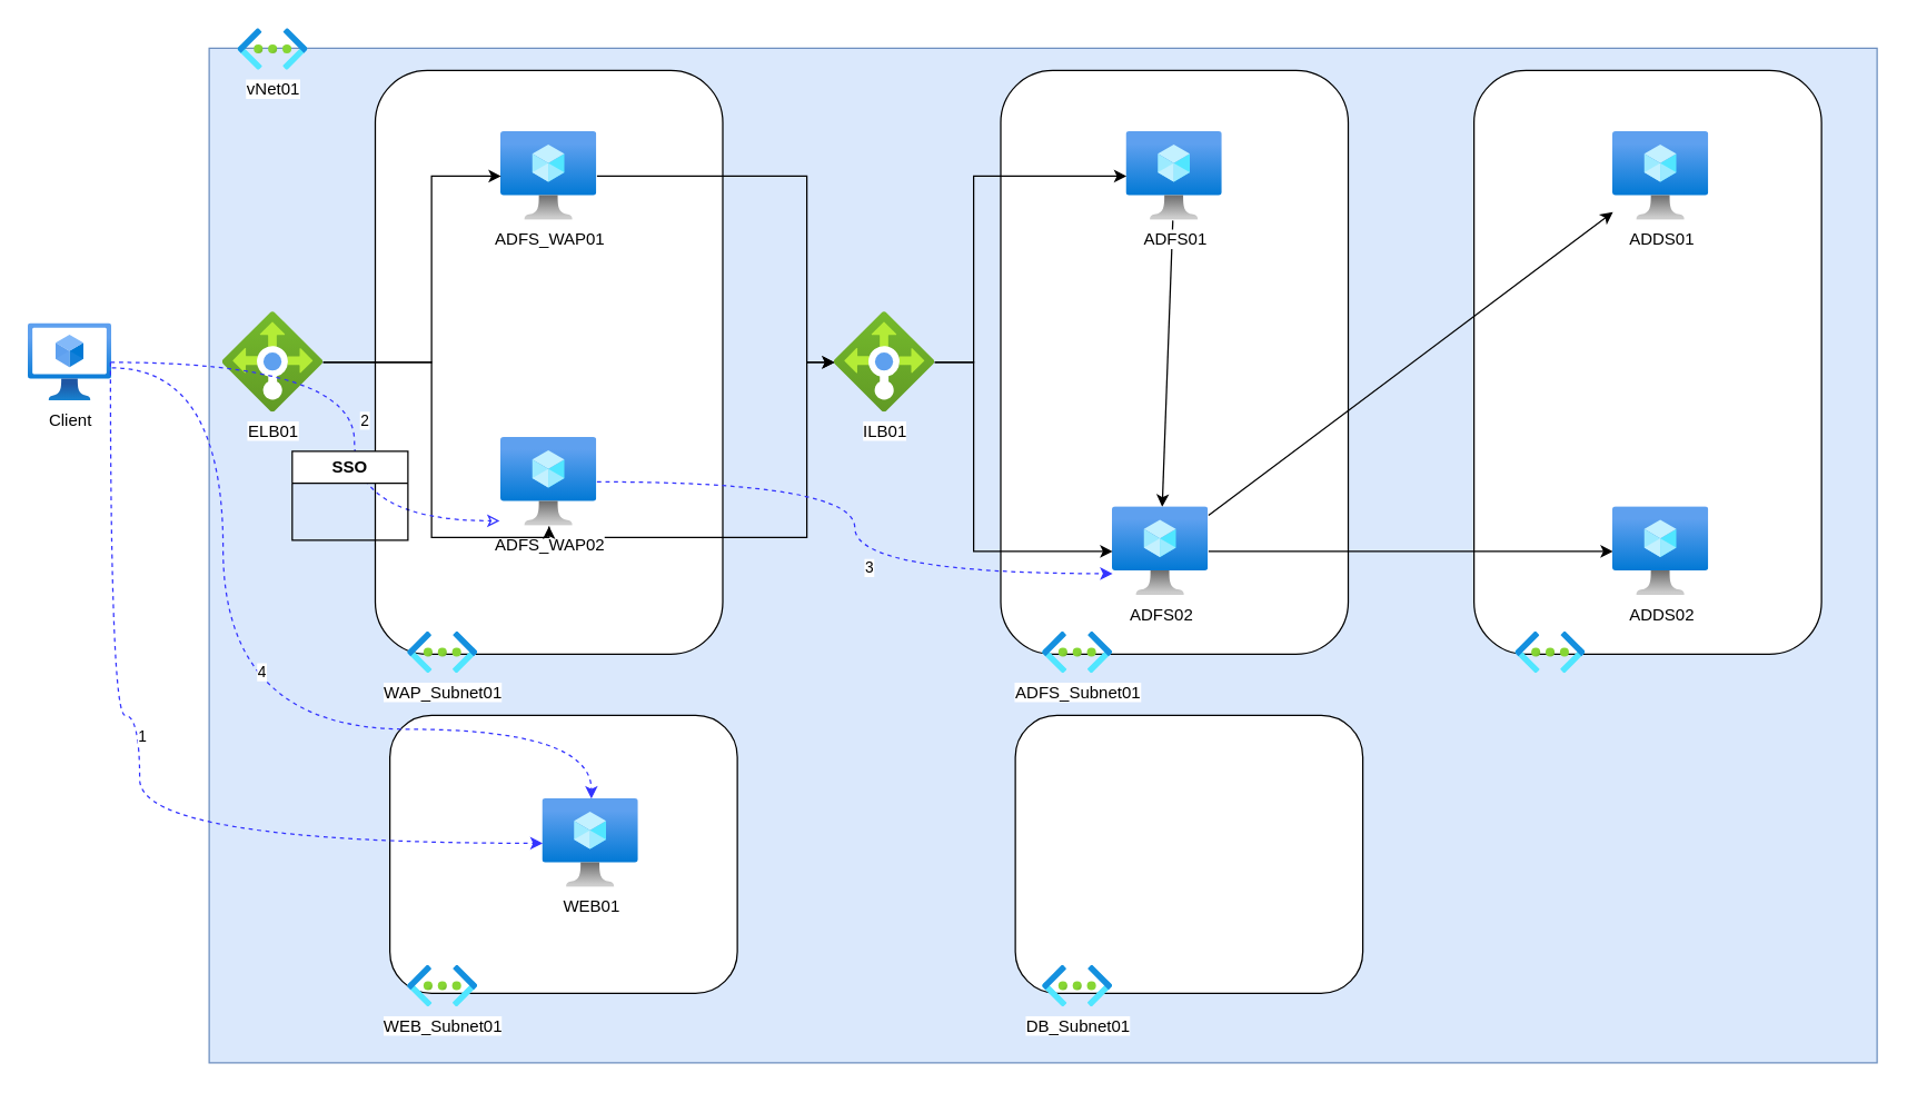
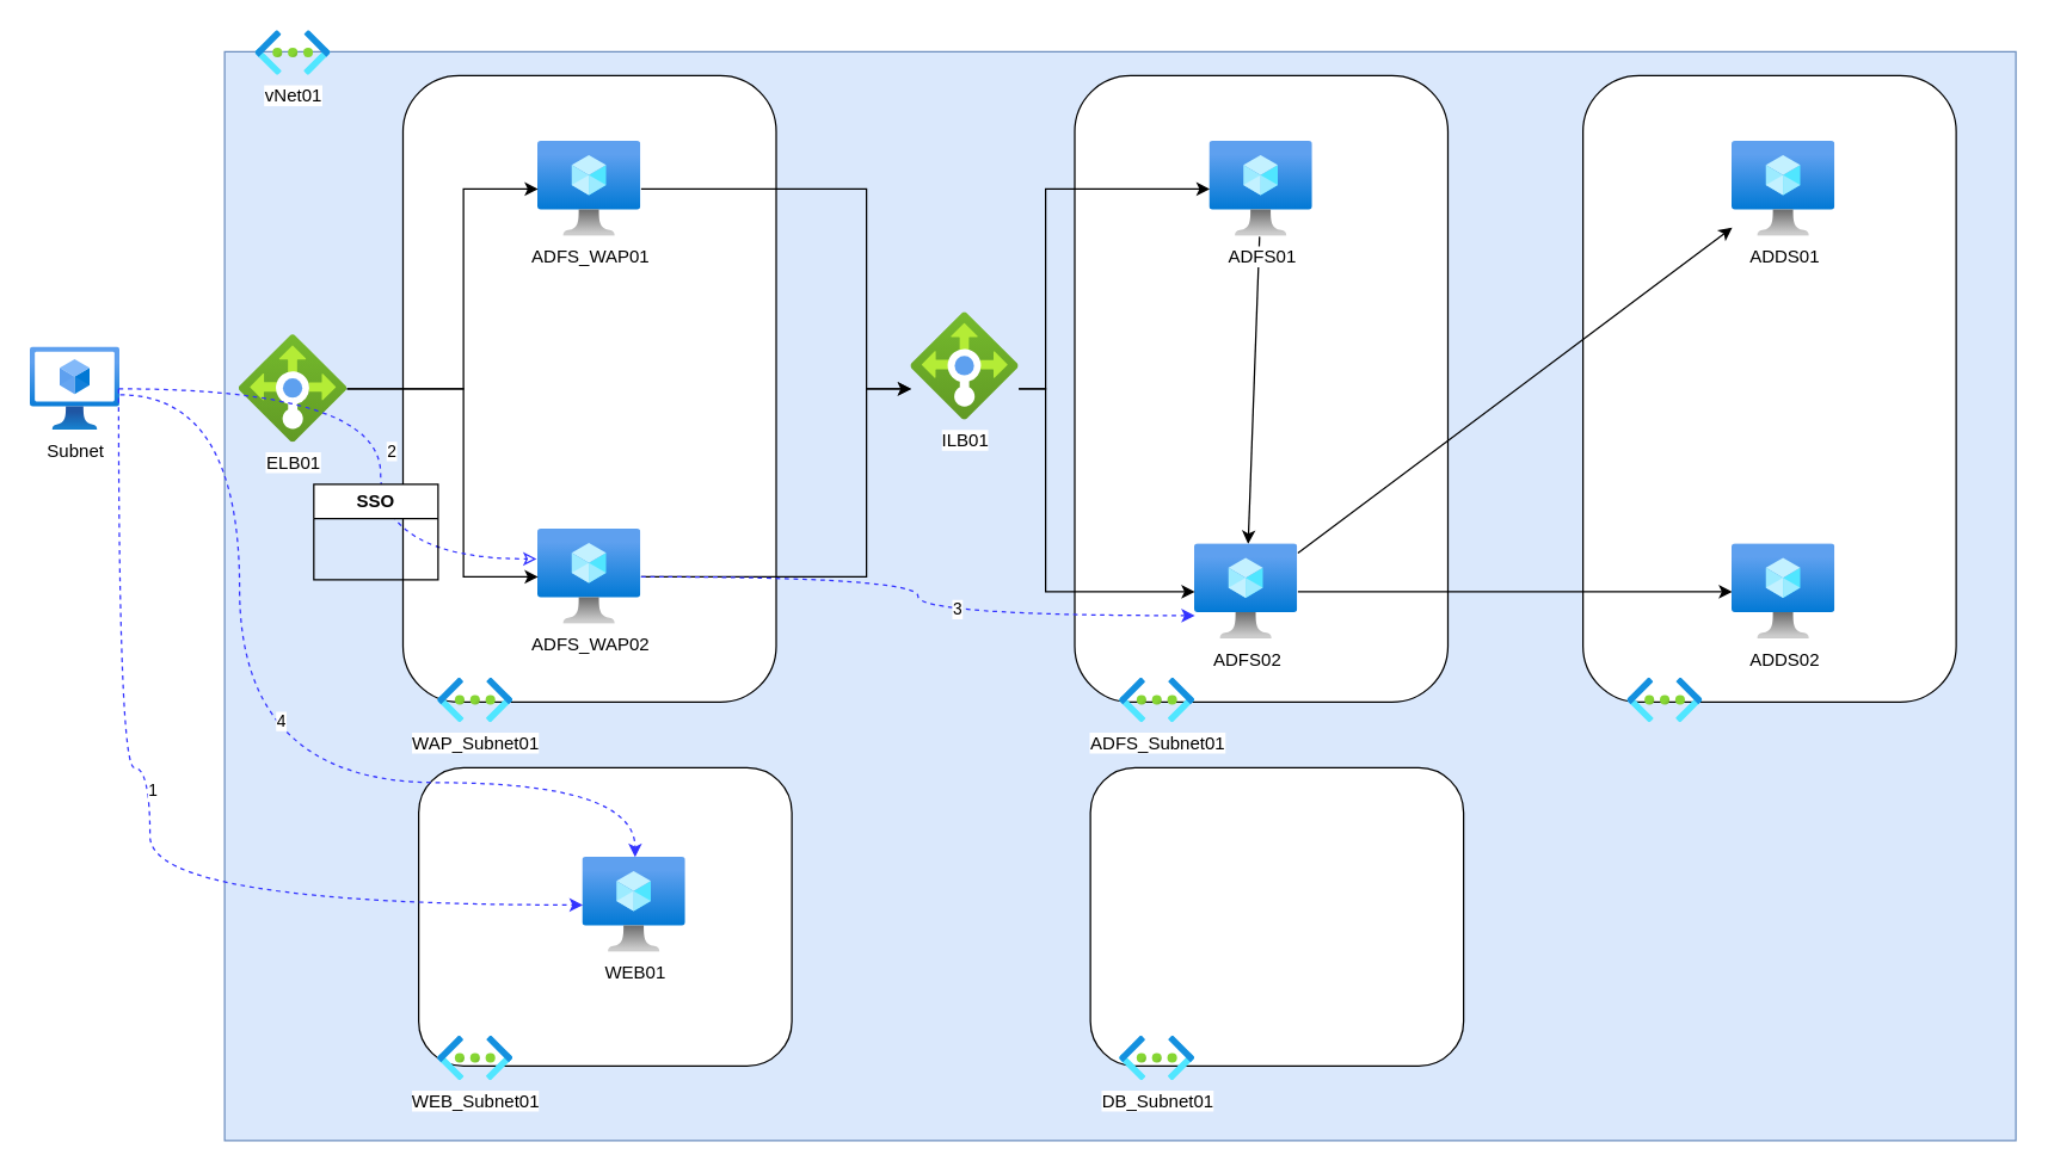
- <mxCell id="22" value="ILB01" style="aspect=fixed;html=1;points=[];align=center;image;fontSize=12;image=img/lib/azure2/networking/Load_Balancers.svg;" vertex="1" parent="1"><mxGeometry x="600" y="224" width="72" height="72" as="geometry" /></mxCell>
+ <mxCell id="22" value="ILB01" style="aspect=fixed;html=1;points=[];align=center;image;fontSize=12;image=img/lib/azure2/networking/Load_Balancers.svg;" vertex="1" parent="1"><mxGeometry x="610" y="209" width="72" height="72" as="geometry" /></mxCell>
- <mxCell id="28" value="Client" style="aspect=fixed;html=1;points=[];align=center;image;fontSize=12;image=img/lib/azure2/compute/Virtual_Machines_Classic.svg;" vertex="1" parent="1"><mxGeometry x="20" y="232.17" width="60" height="55.66" as="geometry" /></mxCell>
+ <mxCell id="28" value="Subnet" style="aspect=fixed;html=1;points=[];align=center;image;fontSize=12;image=img/lib/azure2/compute/Virtual_Machines_Classic.svg;" vertex="1" parent="1"><mxGeometry x="20" y="232.17" width="60" height="55.66" as="geometry" /></mxCell>
- <mxCell id="11" value="ADFS_WAP02" style="aspect=fixed;html=1;points=[];align=center;image;fontSize=12;image=img/lib/azure2/compute/Virtual_Machine.svg;" vertex="1" parent="1"><mxGeometry x="360" y="314" width="69" height="64" as="geometry" /></mxCell>
+ <mxCell id="11" value="ADFS_WAP02" style="aspect=fixed;html=1;points=[];align=center;image;fontSize=12;image=img/lib/azure2/compute/Virtual_Machine.svg;" vertex="1" parent="1"><mxGeometry x="360" y="354" width="69" height="64" as="geometry" /></mxCell>
